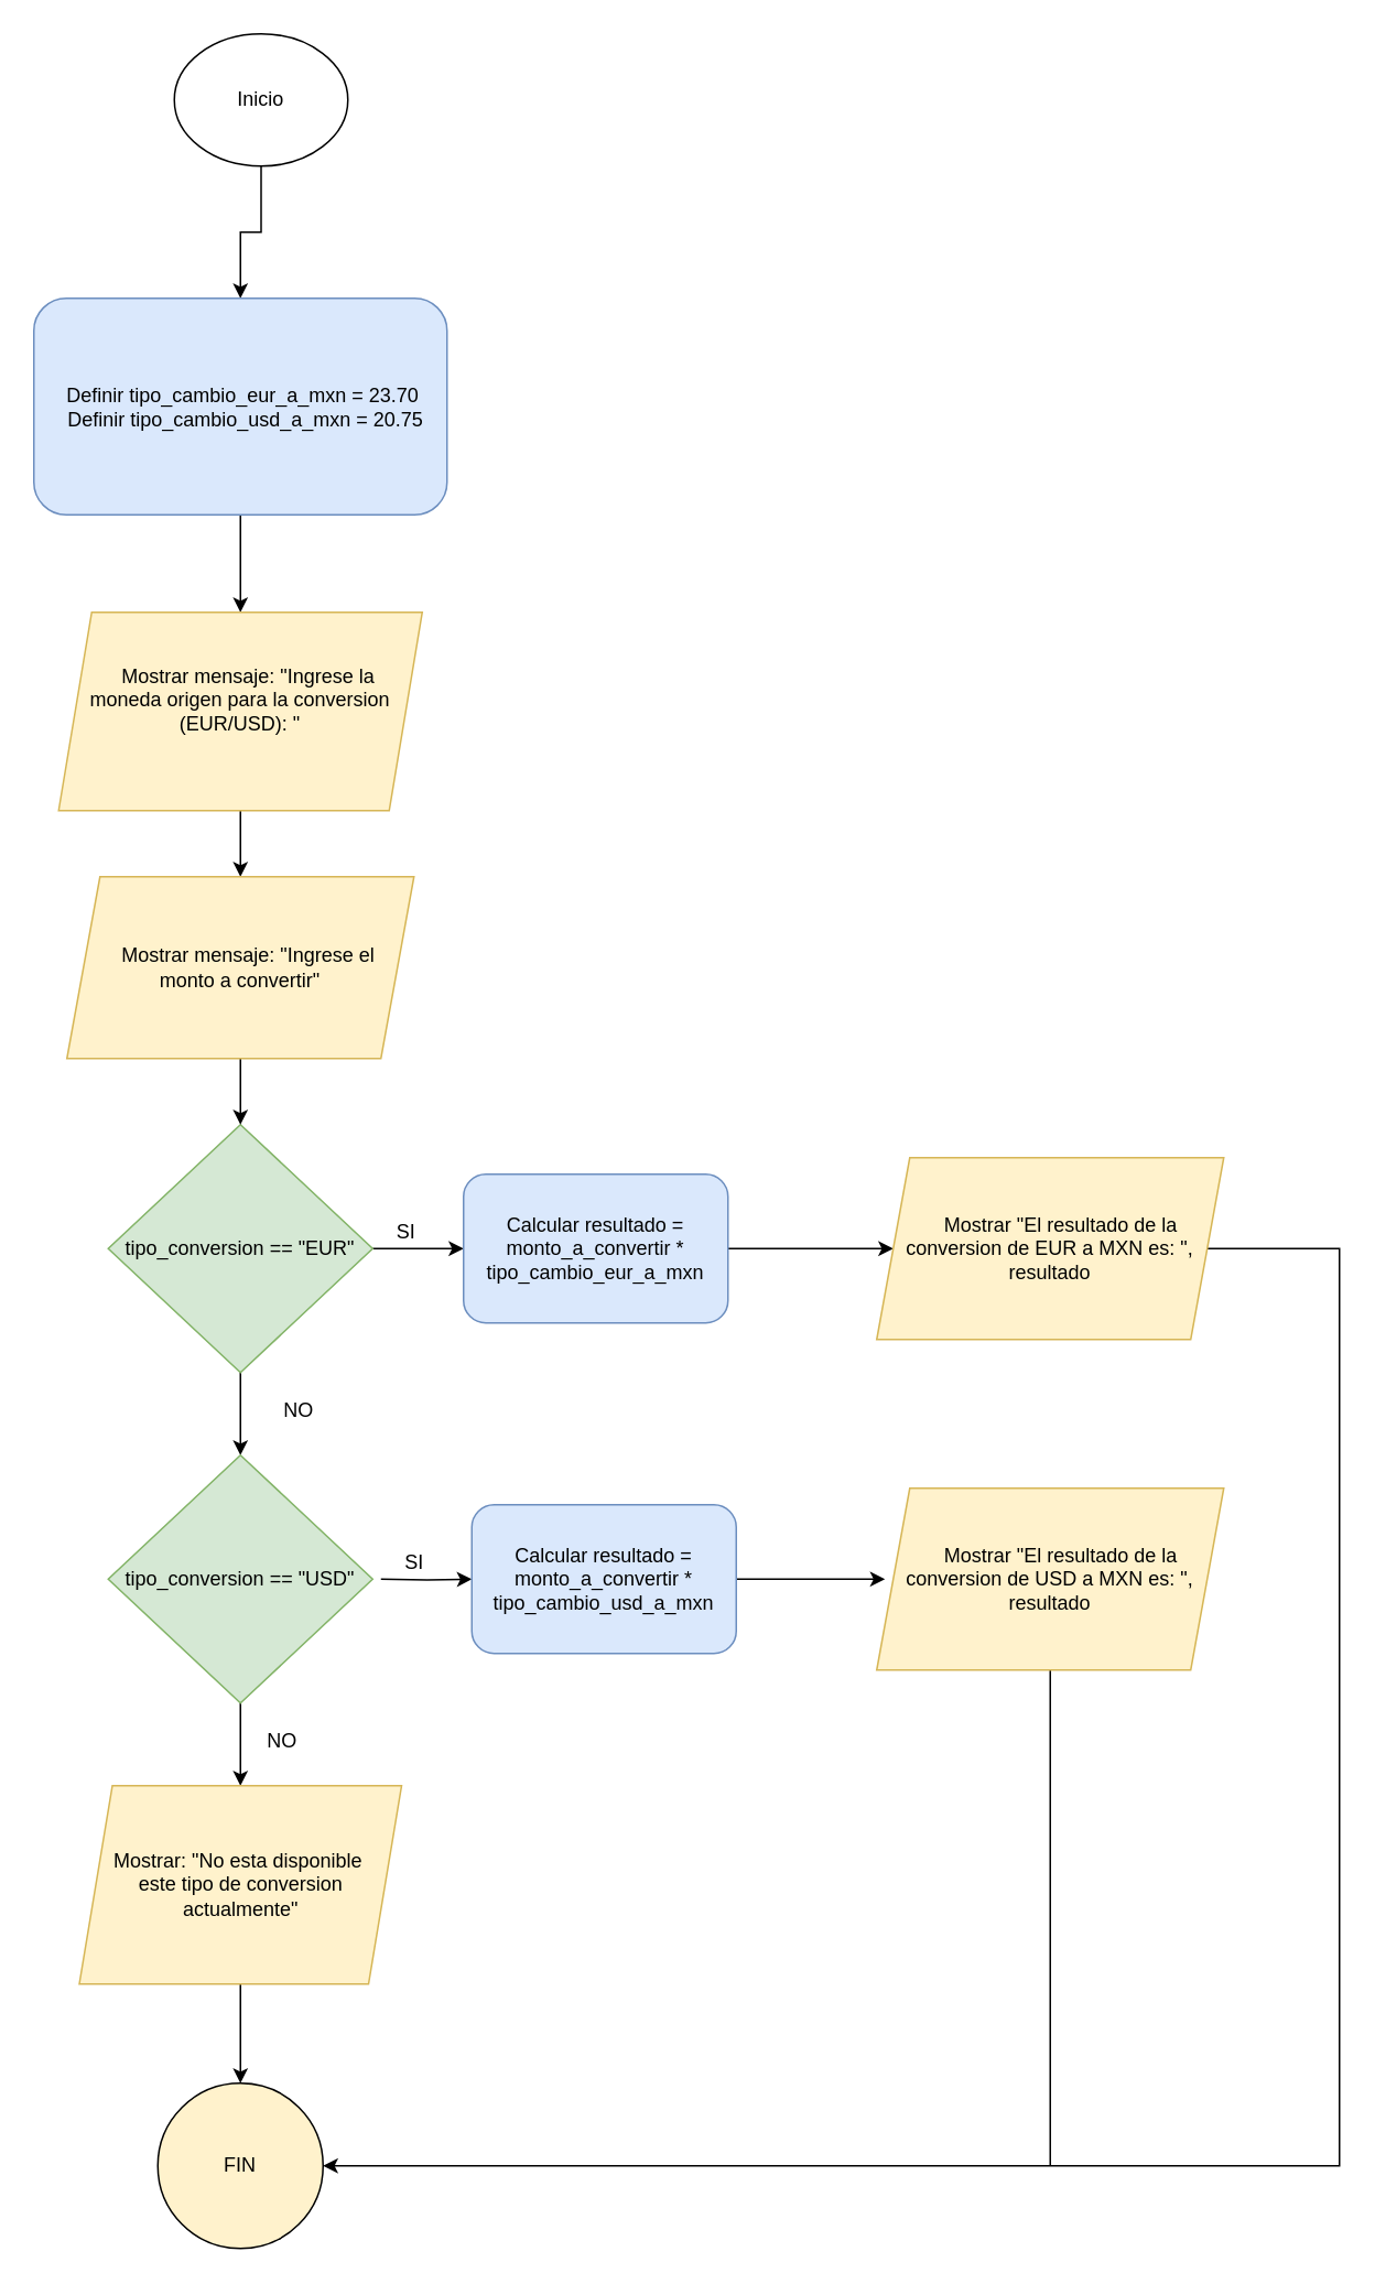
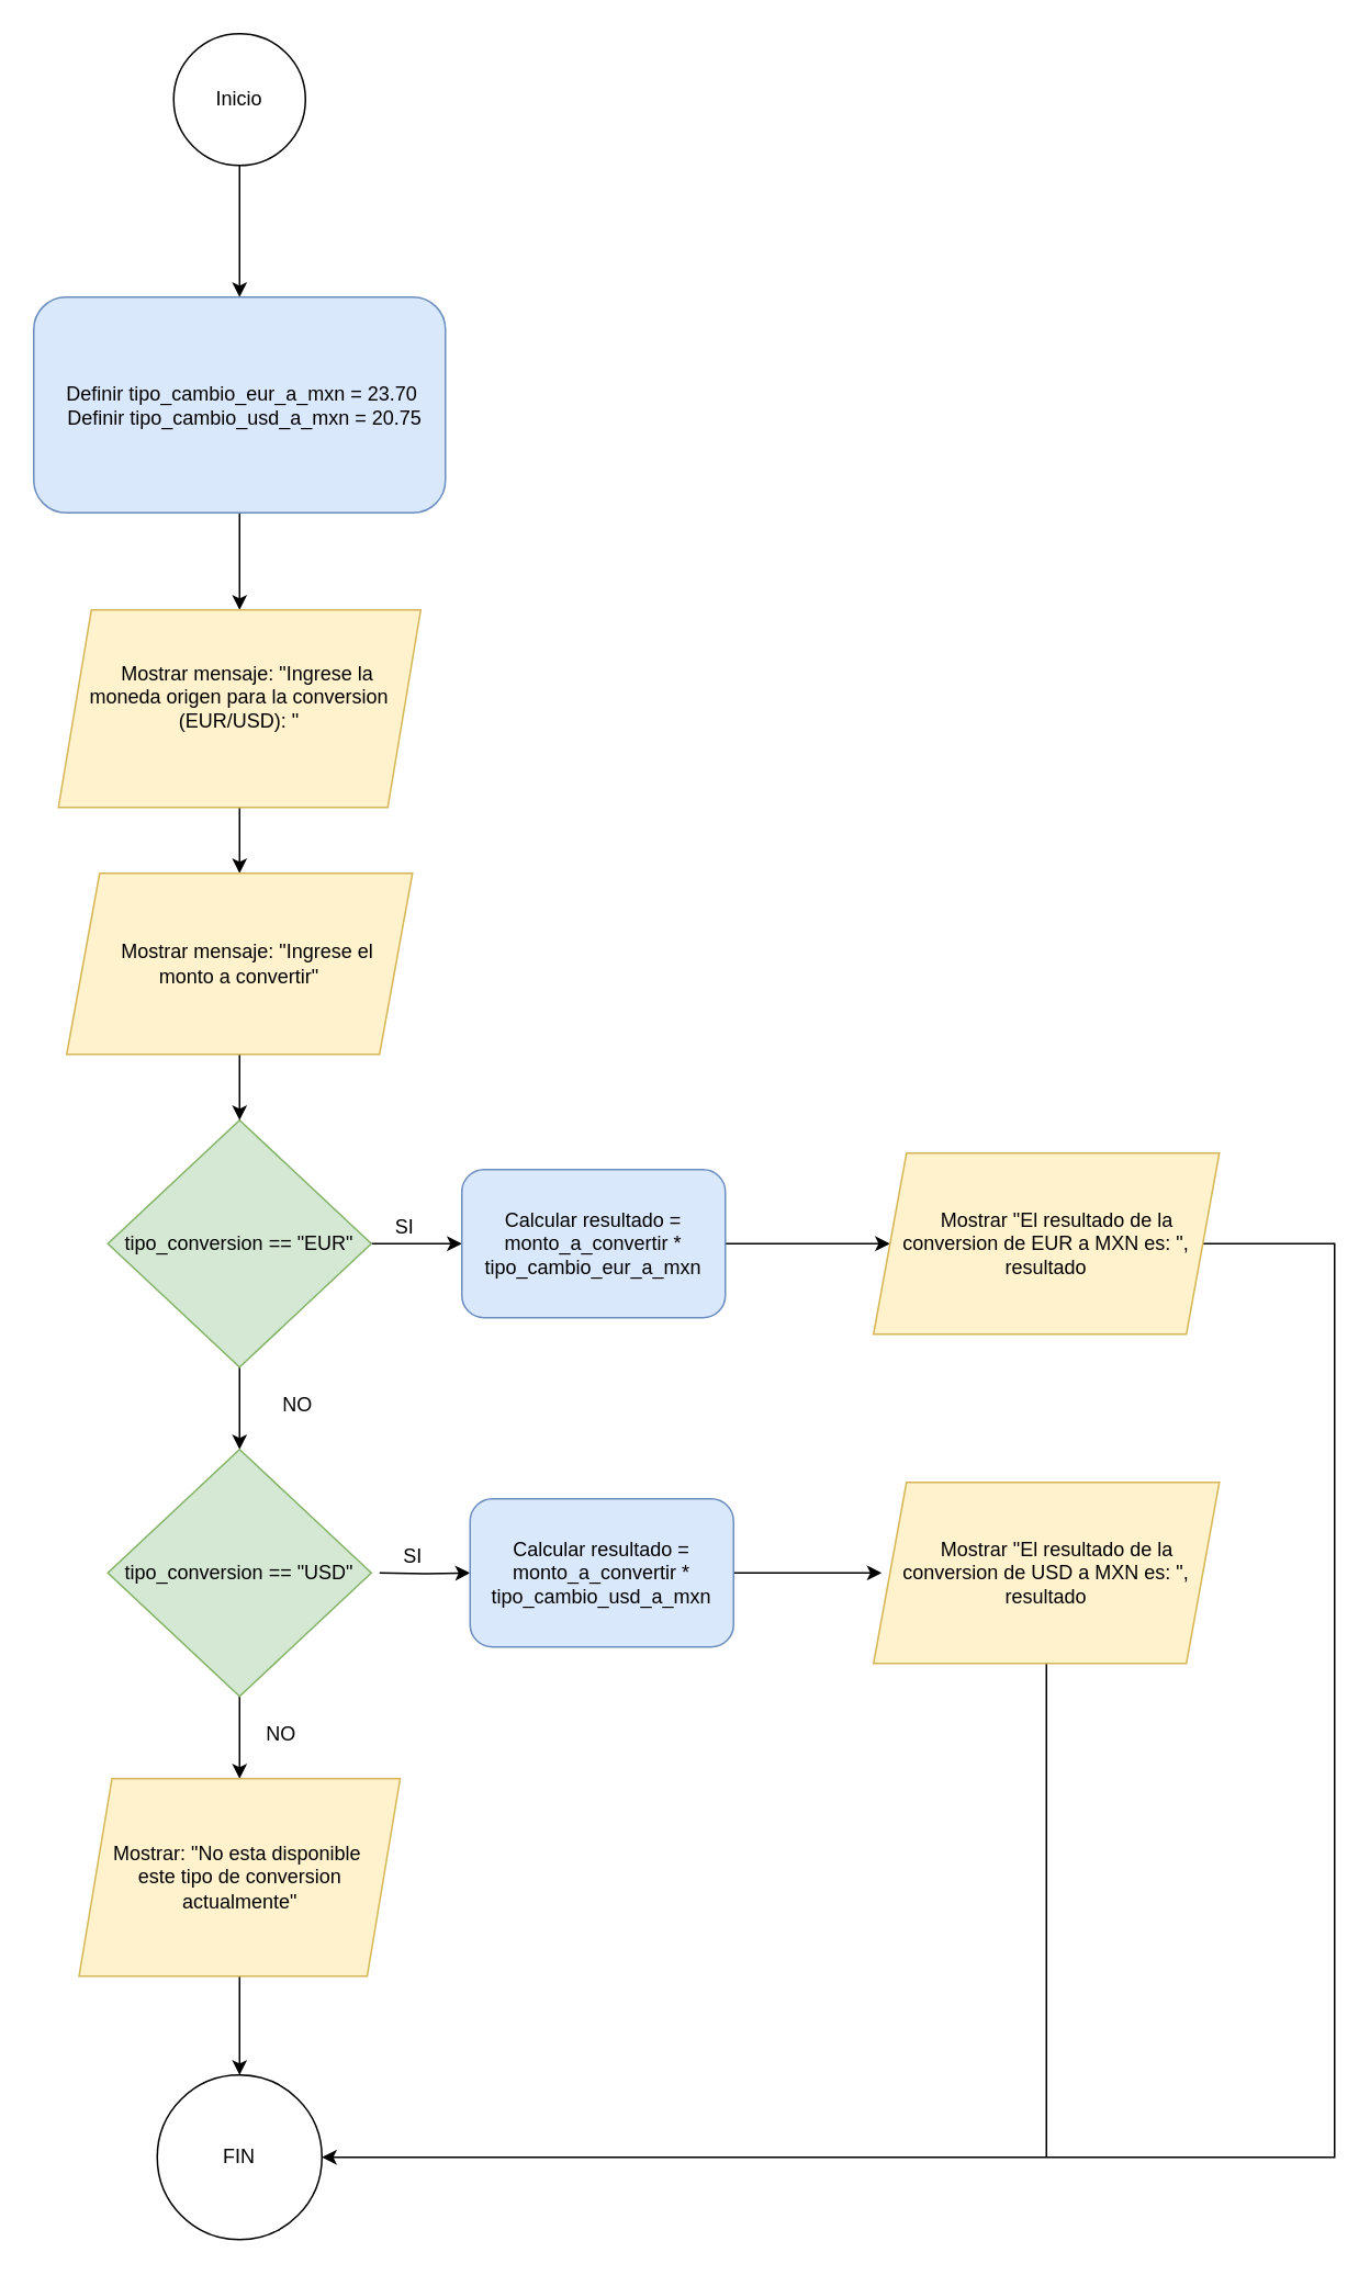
- <mxCell id="3" value="Inicio" style="ellipse;whiteSpace=wrap;html=1;aspect=fixed;" vertex="1" parent="1"><mxGeometry x="105" y="20" width="105" height="80" as="geometry" /></mxCell>
+ <mxCell id="3" value="Inicio" style="ellipse;whiteSpace=wrap;html=1;aspect=fixed;" vertex="1" parent="1"><mxGeometry x="105" y="20" width="80" height="80" as="geometry" /></mxCell>
- <mxCell id="30" value="FIN" style="ellipse;whiteSpace=wrap;html=1;aspect=fixed;fillColor=#fff2cc;" vertex="1" parent="1"><mxGeometry x="95" y="1260" width="100" height="100" as="geometry" /></mxCell>
+ <mxCell id="30" value="FIN" style="ellipse;whiteSpace=wrap;html=1;aspect=fixed;" vertex="1" parent="1"><mxGeometry x="95" y="1260" width="100" height="100" as="geometry" /></mxCell>
